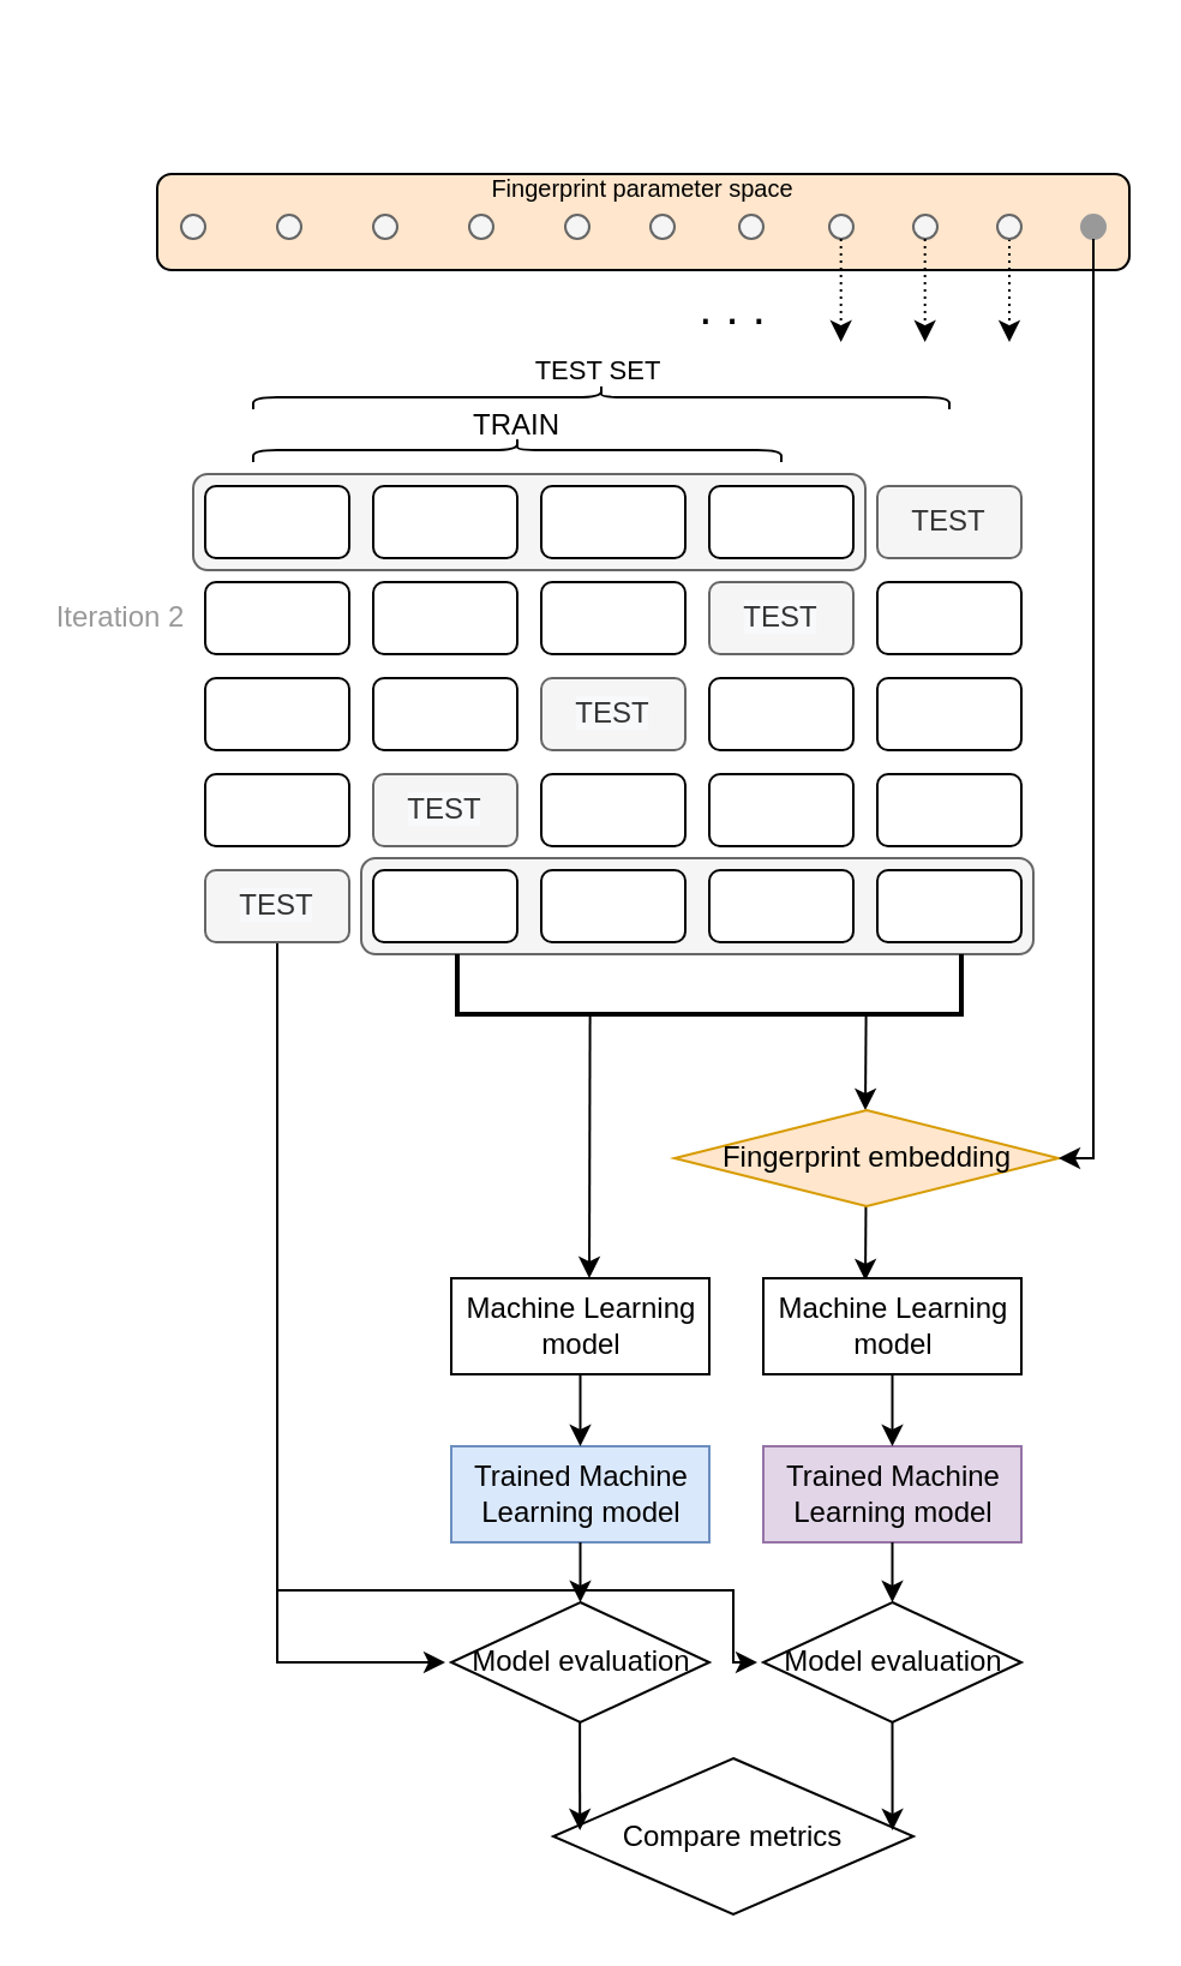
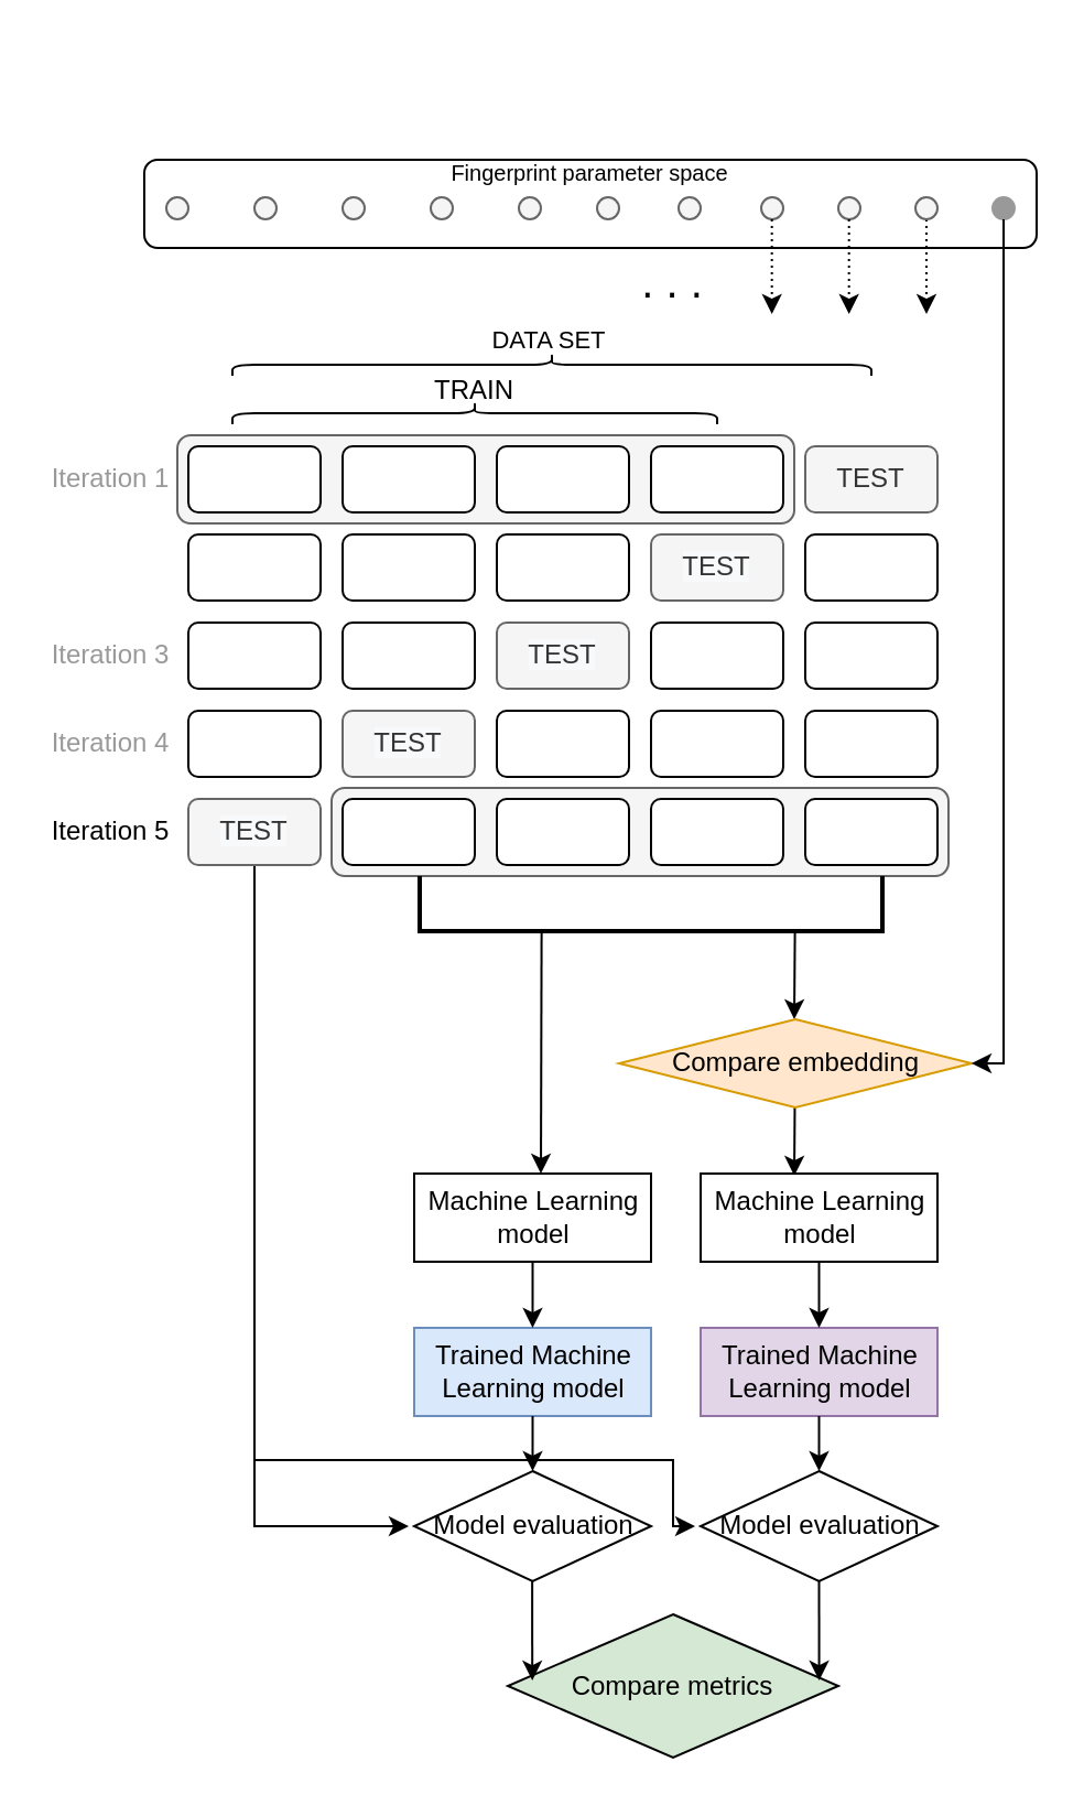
- <mxCell id="55" value="&lt;font style=&quot;font-size: 10px&quot;&gt;Fingerprint parameter space&lt;br&gt;&lt;br&gt;&lt;br&gt;&lt;/font&gt;" style="rounded=1;whiteSpace=wrap;html=1;fontColor=#000000;fillColor=#ffe6cc;" vertex="1" parent="1"><mxGeometry x="65" y="72" width="405" height="40" as="geometry" /></mxCell>
+ <mxCell id="55" value="&lt;font style=&quot;font-size: 10px&quot;&gt;Fingerprint parameter space&lt;br&gt;&lt;br&gt;&lt;br&gt;&lt;/font&gt;" style="rounded=1;whiteSpace=wrap;html=1;fontColor=#000000;" vertex="1" parent="1"><mxGeometry x="65" y="72" width="405" height="40" as="geometry" /></mxCell>
- <mxCell id="74" value="TEST SET" style="text;html=1;strokeColor=none;fillColor=none;align=center;verticalAlign=middle;whiteSpace=wrap;rounded=0;fontSize=11;fontColor=#000000;" vertex="1" parent="1"><mxGeometry x="218.5" y="139" width="60" height="30" as="geometry" /></mxCell>
+ <mxCell id="74" value="DATA SET" style="text;html=1;strokeColor=none;fillColor=none;align=center;verticalAlign=middle;whiteSpace=wrap;rounded=0;fontSize=11;fontColor=#000000;" vertex="1" parent="1"><mxGeometry x="218.5" y="139" width="60" height="30" as="geometry" /></mxCell>
+ <mxCell id="45" value="&lt;font color=&quot;#999999&quot;&gt;Iteration 1&lt;/font&gt;" style="text;html=1;strokeColor=none;fillColor=none;align=center;verticalAlign=middle;whiteSpace=wrap;rounded=0;" vertex="1" parent="1"><mxGeometry x="20" y="202" width="60" height="30" as="geometry" /></mxCell>
- <mxCell id="46" value="&lt;font color=&quot;#999999&quot;&gt;Iteration 2&lt;/font&gt;" style="text;html=1;strokeColor=none;fillColor=none;align=center;verticalAlign=middle;whiteSpace=wrap;rounded=0;" vertex="1" parent="1"><mxGeometry x="20" y="242" width="60" height="30" as="geometry" /></mxCell>
+ <mxCell id="47" value="&lt;font color=&quot;#999999&quot;&gt;Iteration 3&lt;/font&gt;" style="text;html=1;strokeColor=none;fillColor=none;align=center;verticalAlign=middle;whiteSpace=wrap;rounded=0;" vertex="1" parent="1"><mxGeometry x="20" y="282" width="60" height="30" as="geometry" /></mxCell>
+ <mxCell id="48" value="&lt;font color=&quot;#999999&quot;&gt;Iteration 4&lt;/font&gt;" style="text;html=1;strokeColor=none;fillColor=none;align=center;verticalAlign=middle;whiteSpace=wrap;rounded=0;" vertex="1" parent="1"><mxGeometry x="20" y="322" width="60" height="30" as="geometry" /></mxCell>
+ <mxCell id="49" value="Iteration 5" style="text;html=1;strokeColor=none;fillColor=none;align=center;verticalAlign=middle;whiteSpace=wrap;rounded=0;" vertex="1" parent="1"><mxGeometry x="20" y="362" width="60" height="30" as="geometry" /></mxCell>
- <mxCell id="35" value="Fingerprint embedding" style="rhombus;whiteSpace=wrap;html=1;fillColor=#ffe6cc;strokeColor=#d79b00;" vertex="1" parent="1"><mxGeometry x="280.5" y="462" width="160" height="40" as="geometry" /></mxCell>
+ <mxCell id="35" value="Compare embedding" style="rhombus;whiteSpace=wrap;html=1;fillColor=#ffe6cc;strokeColor=#d79b00;" vertex="1" parent="1"><mxGeometry x="280.5" y="462" width="160" height="40" as="geometry" /></mxCell>
- <mxCell id="50" value="&lt;font color=&quot;#000000&quot;&gt;Compare metrics&lt;/font&gt;" style="rhombus;whiteSpace=wrap;html=1;fontColor=#999999;" vertex="1" parent="1"><mxGeometry x="230" y="732" width="150" height="65" as="geometry" /></mxCell>
+ <mxCell id="50" value="&lt;font color=&quot;#000000&quot;&gt;Compare metrics&lt;/font&gt;" style="rhombus;whiteSpace=wrap;html=1;fontColor=#999999;fillColor=#d5e8d4;" vertex="1" parent="1"><mxGeometry x="230" y="732" width="150" height="65" as="geometry" /></mxCell>
